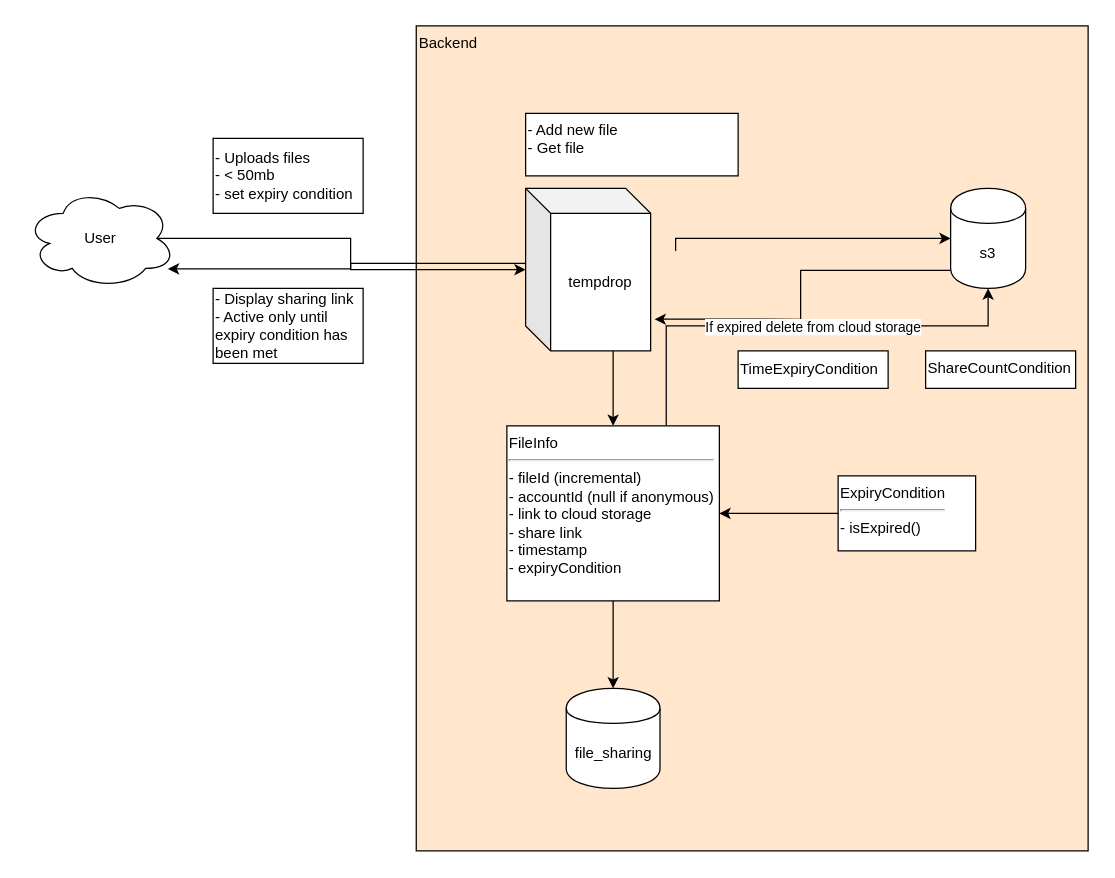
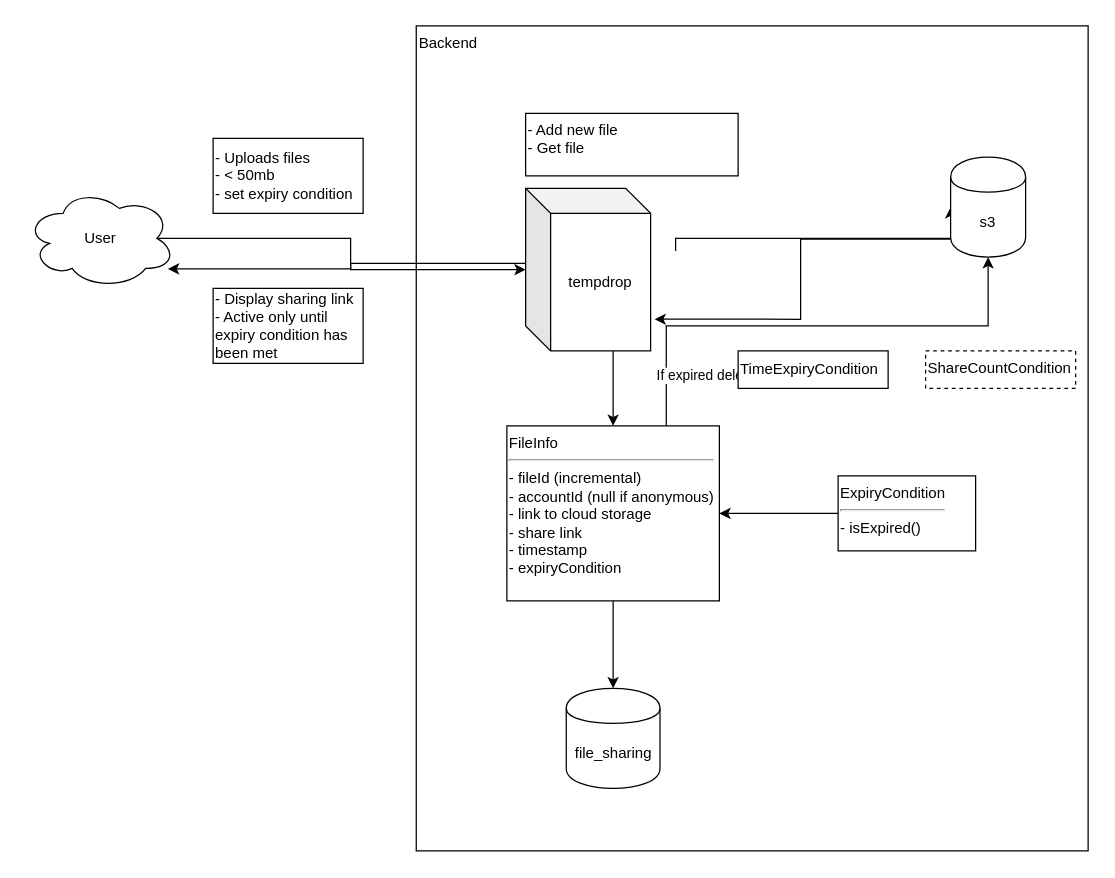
- <mxCell id="10" value="s3" style="shape=cylinder;whiteSpace=wrap;html=1;boundedLbl=1;backgroundOutline=1;" vertex="1" parent="1"><mxGeometry x="760" y="150" width="60" height="80" as="geometry" /></mxCell>
+ <mxCell id="10" value="s3" style="shape=cylinder;whiteSpace=wrap;html=1;boundedLbl=1;backgroundOutline=1;" vertex="1" parent="1"><mxGeometry x="760" y="125" width="60" height="80" as="geometry" /></mxCell>
- <mxCell id="20" value="ShareCountCondition" style="rounded=0;whiteSpace=wrap;html=1;align=left;verticalAlign=top;" vertex="1" parent="1"><mxGeometry x="740" y="280" width="120" height="30" as="geometry" /></mxCell>
+ <mxCell id="20" value="ShareCountCondition" style="rounded=0;whiteSpace=wrap;html=1;align=left;verticalAlign=top;dashed=1;" vertex="1" parent="1"><mxGeometry x="740" y="280" width="120" height="30" as="geometry" /></mxCell>
- <mxCell id="2" value="Backend" style="rounded=0;whiteSpace=wrap;html=1;align=left;verticalAlign=top;fillColor=#ffe6cc;" vertex="1" parent="1"><mxGeometry x="332.5" y="20" width="537.5" height="660" as="geometry" /></mxCell>
+ <mxCell id="2" value="Backend" style="rounded=0;whiteSpace=wrap;html=1;align=left;verticalAlign=top;" vertex="1" parent="1"><mxGeometry x="332.5" y="20" width="537.5" height="660" as="geometry" /></mxCell>
